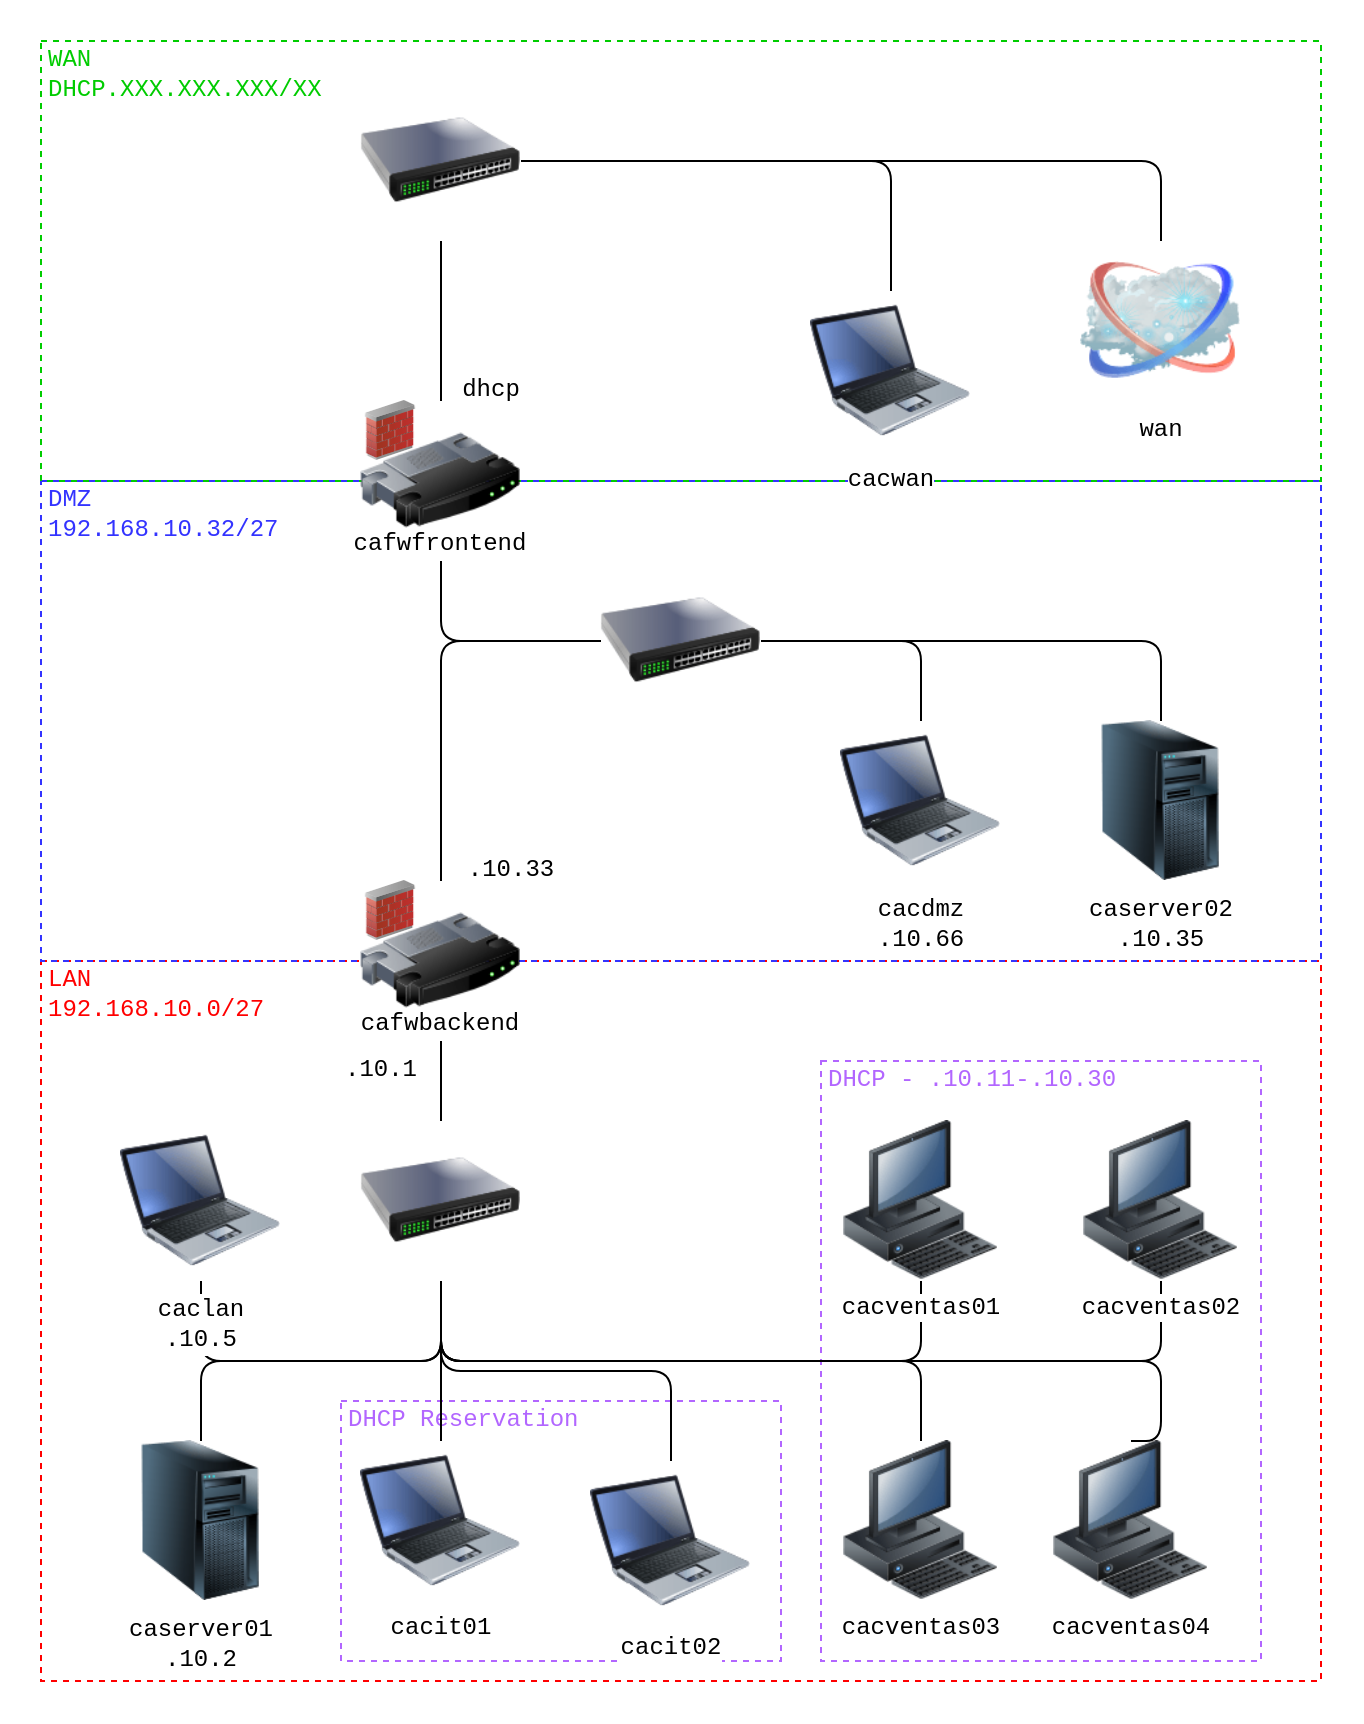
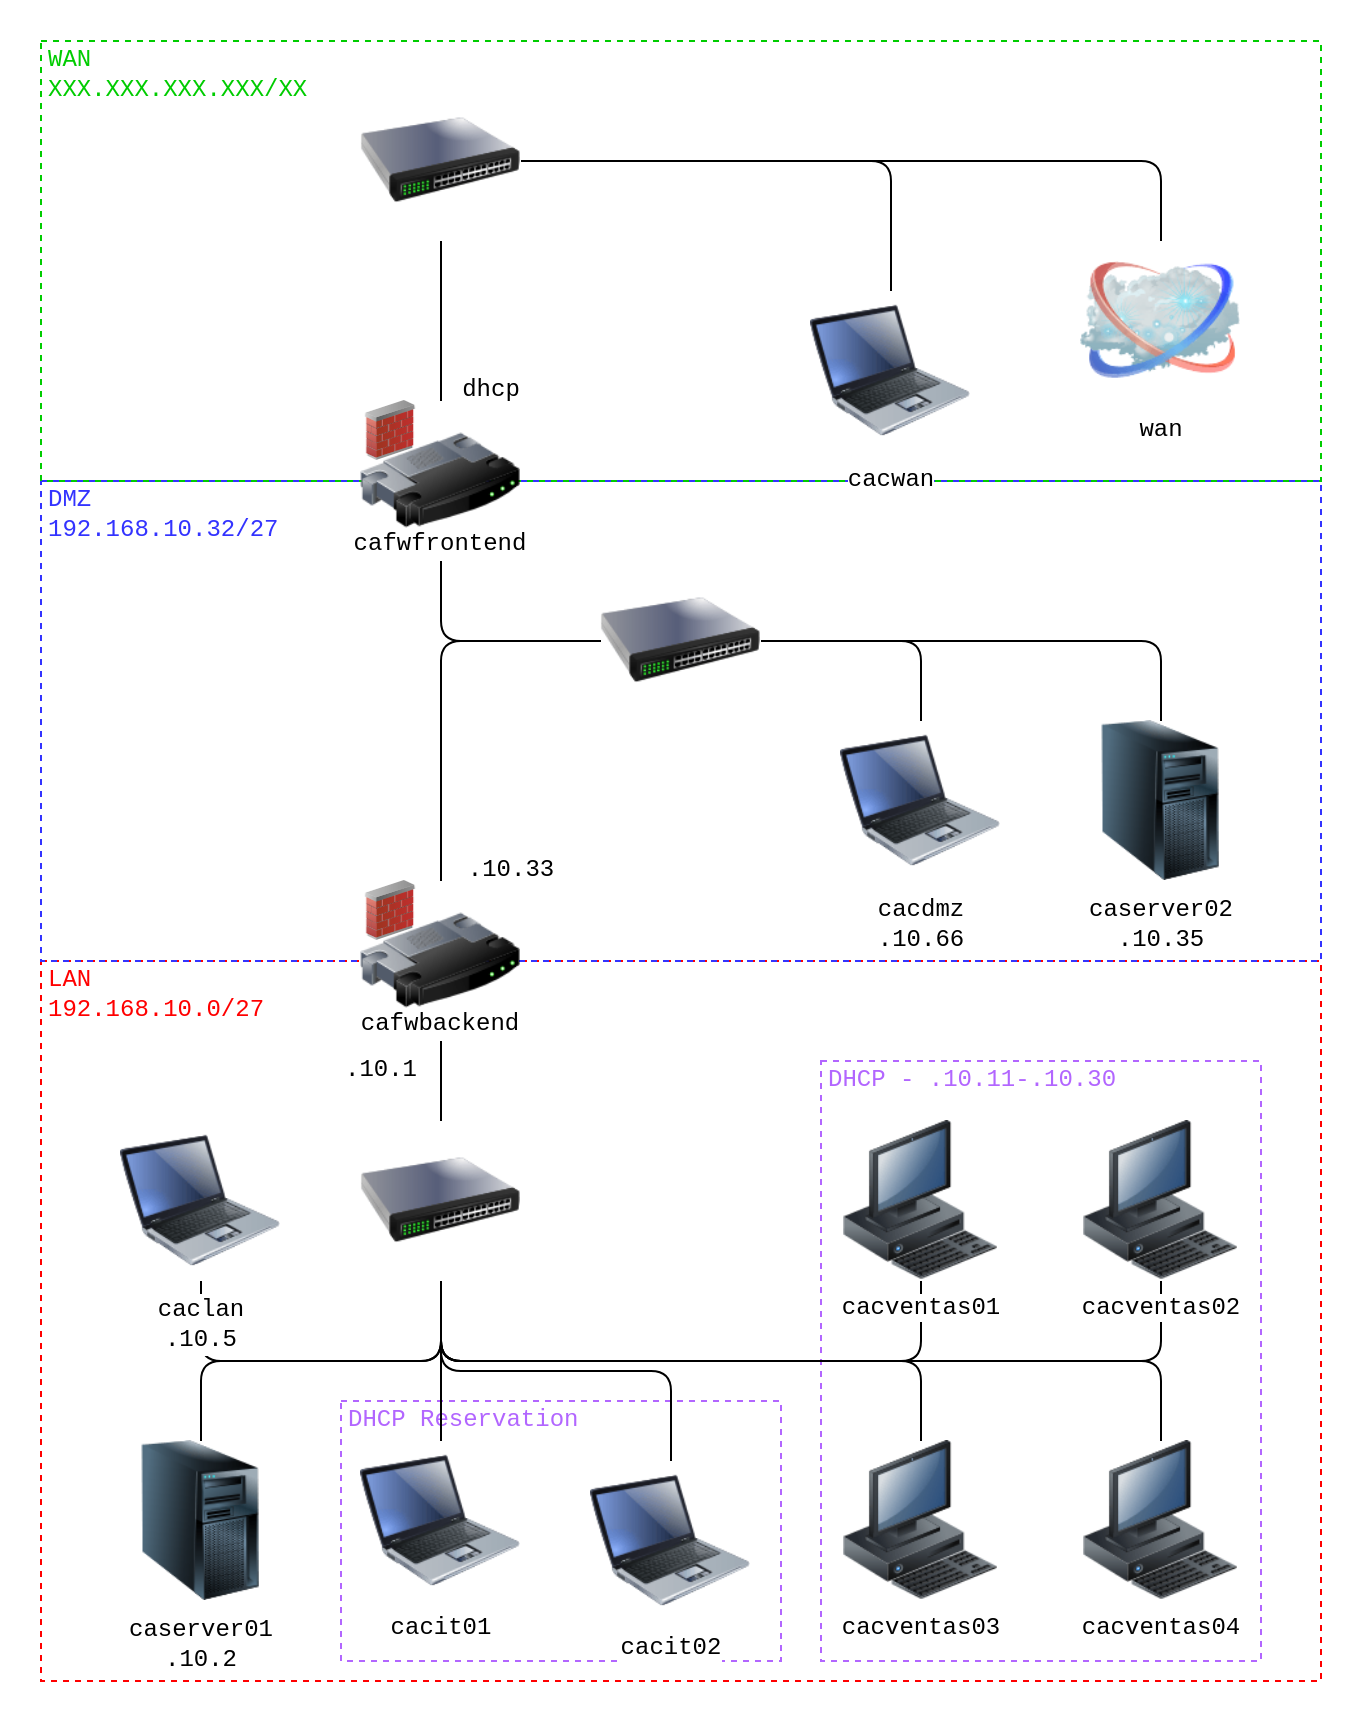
- <mxCell id="7" value="&lt;font face=&quot;Courier New&quot; color=&quot;#00cc00&quot; style=&quot;&quot;&gt;WAN&lt;br&gt;DHCP.XXX.XXX.XXX/XX&lt;br&gt;&lt;/font&gt;" style="html=1;fontColor=#FF3333;fontStyle=0;align=left;verticalAlign=top;spacing=0;labelBorderColor=none;fillColor=none;dashed=1;strokeWidth=1;strokeColor=#00CC00;spacingLeft=4;spacingTop=-3;" parent="1" vertex="1"><mxGeometry x="20" width="640" height="220" as="geometry" y="20" /></mxCell>
+ <mxCell id="7" value="&lt;font face=&quot;Courier New&quot; color=&quot;#00cc00&quot; style=&quot;&quot;&gt;WAN&lt;br&gt;XXX.XXX.XXX.XXX/XX&lt;br&gt;&lt;/font&gt;" style="html=1;fontColor=#FF3333;fontStyle=0;align=left;verticalAlign=top;spacing=0;labelBorderColor=none;fillColor=none;dashed=1;strokeWidth=1;strokeColor=#00CC00;spacingLeft=4;spacingTop=-3;" parent="1" vertex="1"><mxGeometry x="20" width="640" height="220" as="geometry" y="20" /></mxCell>
- <mxCell id="31" value="&lt;span&gt;cacventas04&lt;/span&gt;" style="image;html=1;image=img/lib/clip_art/computers/Workstation_128x128.png;strokeColor=#3333FF;fontFamily=Courier New;fontStyle=0" parent="1" vertex="1"><mxGeometry x="525" y="720" width="80" height="80" as="geometry" /></mxCell>
+ <mxCell id="31" value="&lt;span&gt;cacventas04&lt;/span&gt;" style="image;html=1;image=img/lib/clip_art/computers/Workstation_128x128.png;strokeColor=#3333FF;fontFamily=Courier New;fontStyle=0" parent="1" vertex="1"><mxGeometry x="540" y="720" width="80" height="80" as="geometry" /></mxCell>
